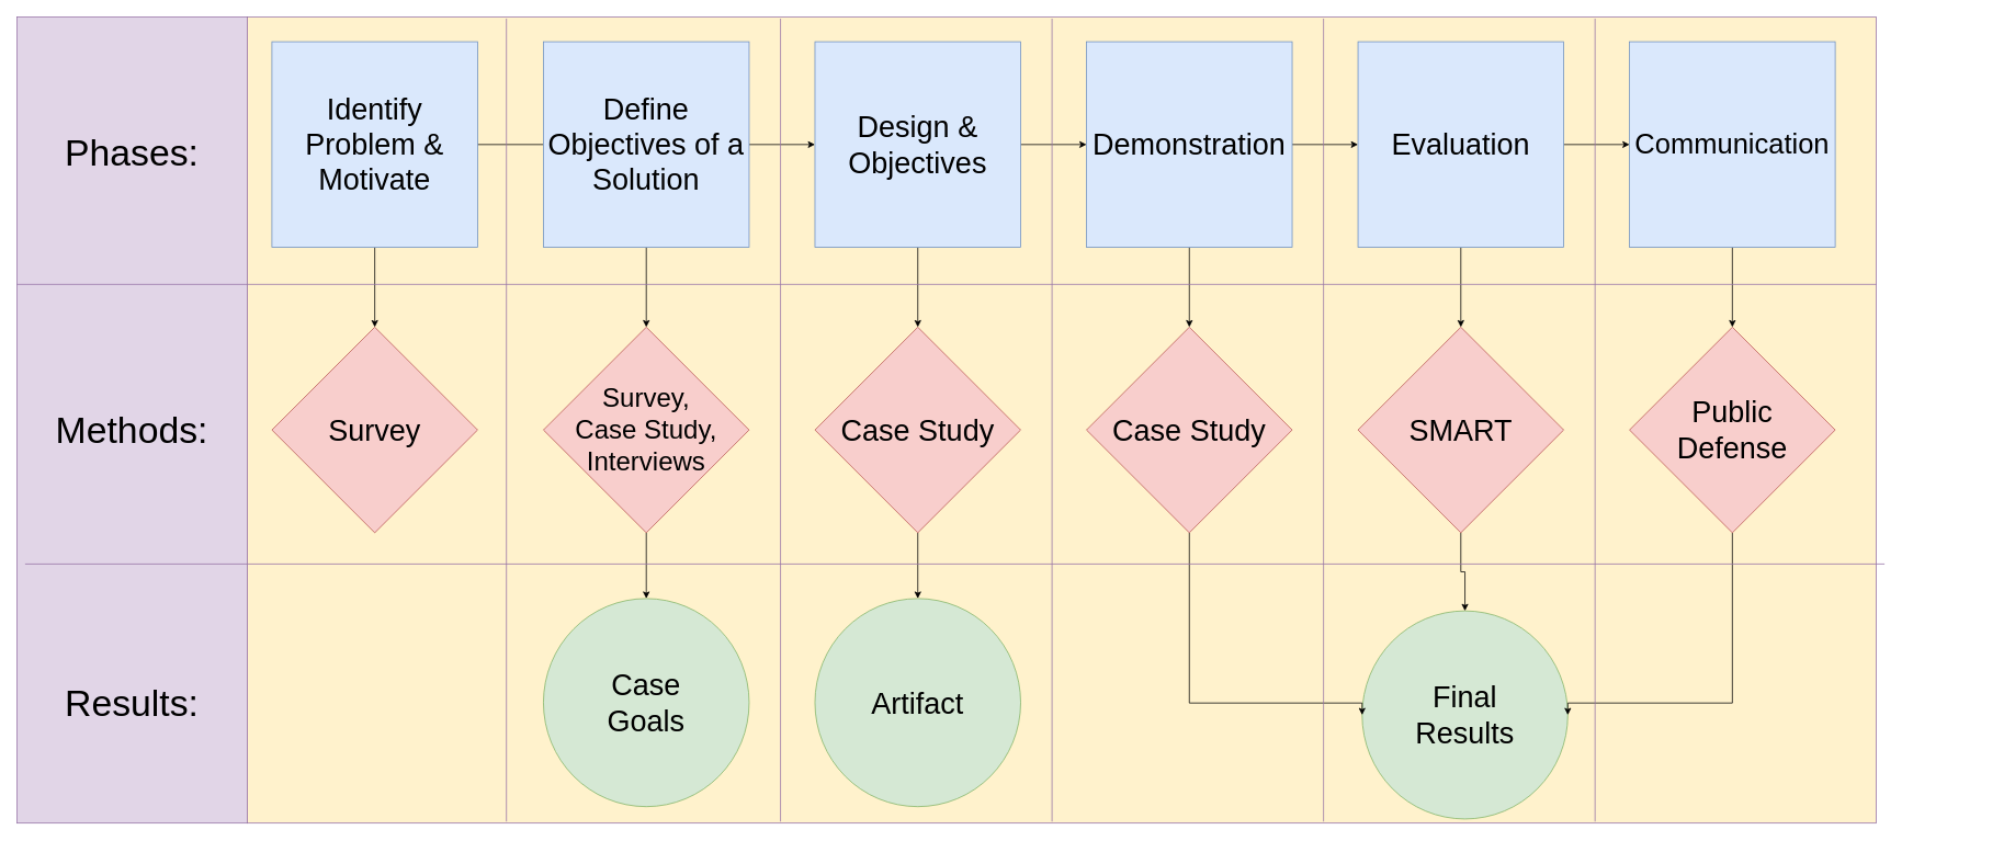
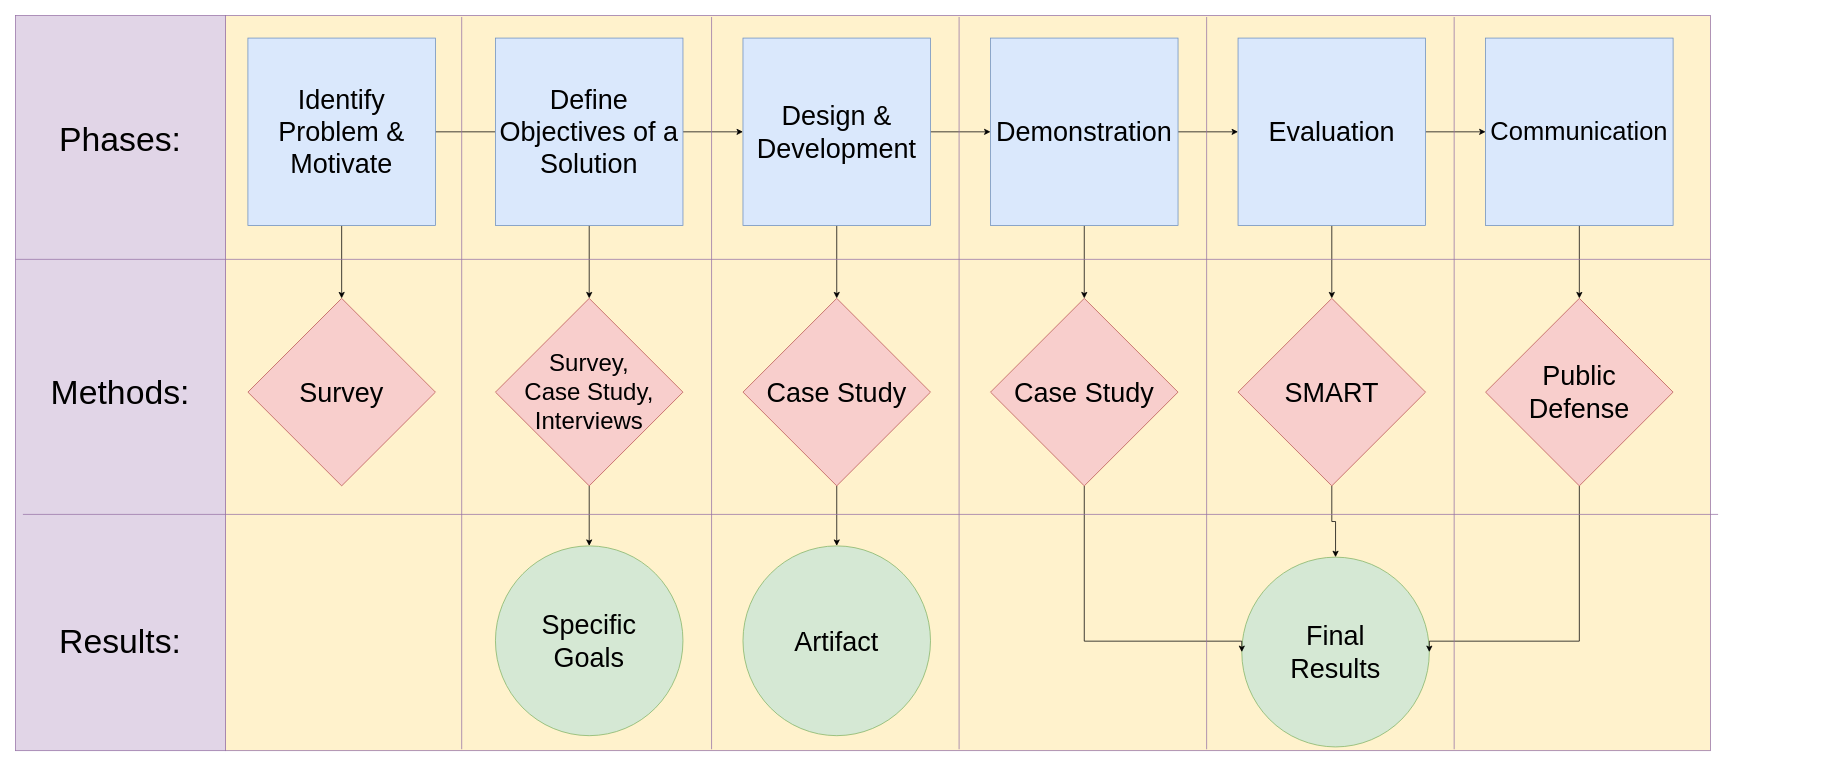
- <mxCell id="12" value="&lt;font style=&quot;font-size: 36px;&quot;&gt;Design &amp;amp; Objectives&lt;/font&gt;" style="whiteSpace=wrap;html=1;aspect=fixed;fillColor=#dae8fc;strokeColor=#6c8ebf;" parent="1" vertex="1"><mxGeometry x="990" y="50" width="250" height="250" as="geometry" /></mxCell>
+ <mxCell id="12" value="&lt;font style=&quot;font-size: 36px;&quot;&gt;Design &amp;amp; Development&lt;/font&gt;" style="whiteSpace=wrap;html=1;aspect=fixed;fillColor=#dae8fc;strokeColor=#6c8ebf;" parent="1" vertex="1"><mxGeometry x="990" y="50" width="250" height="250" as="geometry" /></mxCell>
- <mxCell id="21" value="&lt;font style=&quot;font-size: 36px;&quot;&gt;Case&lt;/font&gt;&lt;div&gt;&lt;font style=&quot;font-size: 36px;&quot;&gt;Goals&lt;/font&gt;&lt;/div&gt;" style="ellipse;whiteSpace=wrap;html=1;fontSize=36;fillColor=#d5e8d4;strokeColor=#82b366;" parent="1" vertex="1"><mxGeometry x="660" y="727" width="250" height="253" as="geometry" /></mxCell>
+ <mxCell id="21" value="&lt;font style=&quot;font-size: 36px;&quot;&gt;Specific&lt;/font&gt;&lt;div&gt;&lt;font style=&quot;font-size: 36px;&quot;&gt;Goals&lt;/font&gt;&lt;/div&gt;" style="ellipse;whiteSpace=wrap;html=1;fontSize=36;fillColor=#d5e8d4;strokeColor=#82b366;" parent="1" vertex="1"><mxGeometry x="660" y="727" width="250" height="253" as="geometry" /></mxCell>
